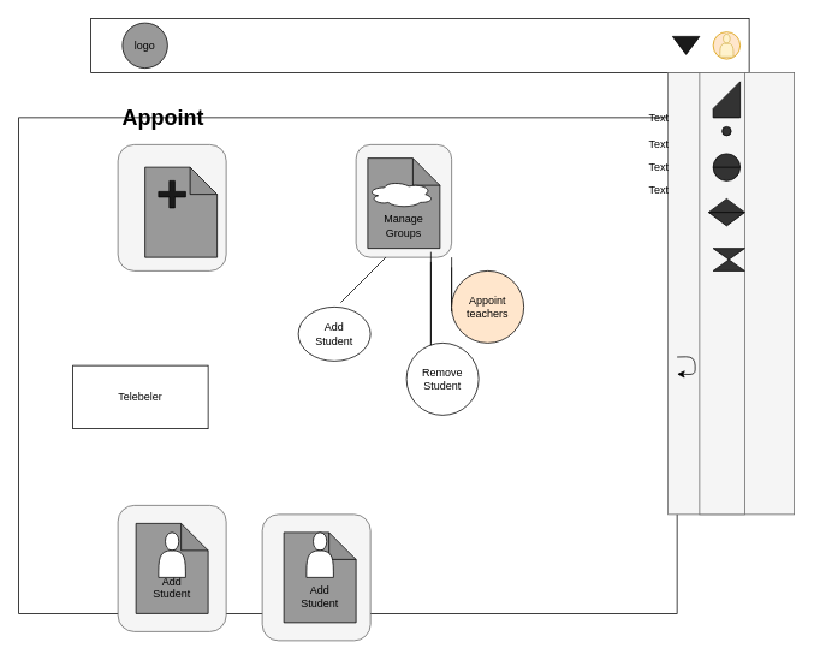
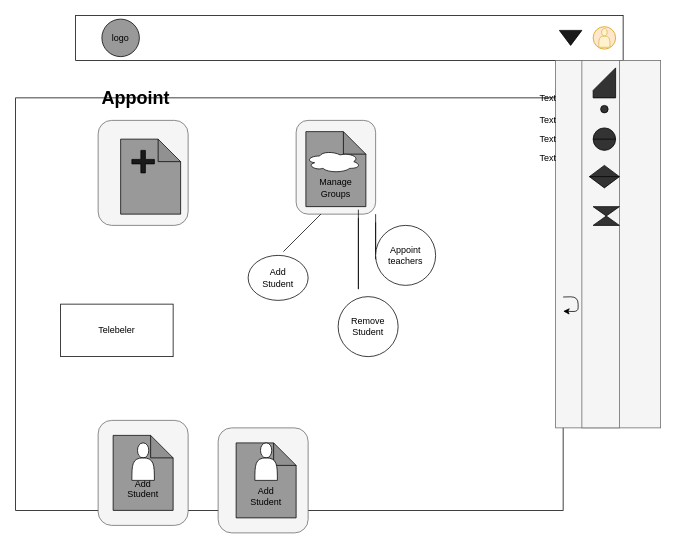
- <mxCell id="38" value="Appoint&lt;br&gt;teachers" style="ellipse;whiteSpace=wrap;html=1;aspect=fixed;fillColor=#ffe6cc;" vertex="1" parent="1"><mxGeometry x="500" y="300" width="80" height="80" as="geometry" /></mxCell>
+ <mxCell id="38" value="Appoint&lt;br&gt;teachers" style="ellipse;whiteSpace=wrap;html=1;aspect=fixed;" vertex="1" parent="1"><mxGeometry x="500" y="300" width="80" height="80" as="geometry" /></mxCell>
- <mxCell id="36" value="Remove&lt;br&gt;Student" style="ellipse;whiteSpace=wrap;html=1;aspect=fixed;" vertex="1" parent="1"><mxGeometry x="450" y="380" width="80" height="80" as="geometry" /></mxCell>
+ <mxCell id="36" value="Remove&lt;br&gt;Student" style="ellipse;whiteSpace=wrap;html=1;aspect=fixed;" vertex="1" parent="1"><mxGeometry x="450" y="395" width="80" height="80" as="geometry" /></mxCell>
